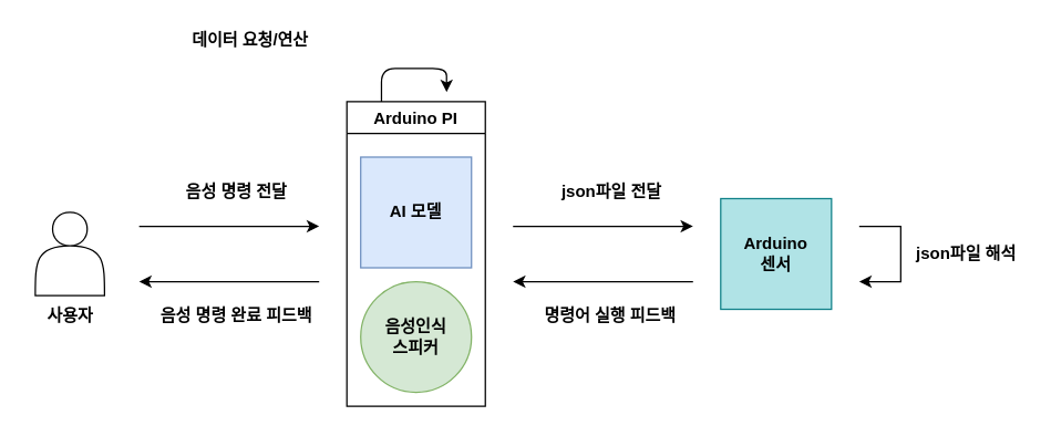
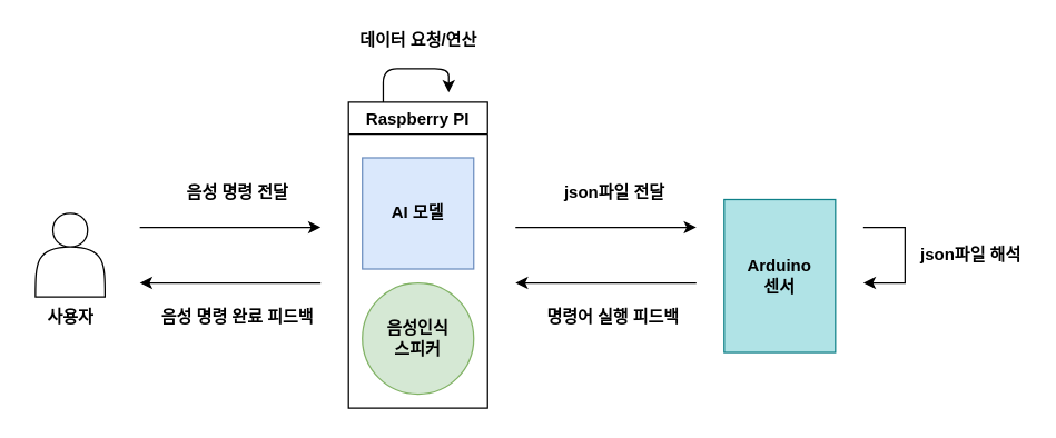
- <mxCell id="19" value="&lt;b&gt;데이터 요청/연산&lt;/b&gt;" style="text;html=1;align=center;verticalAlign=middle;resizable=0;points=[];autosize=1;strokeColor=none;fillColor=none;" vertex="1" parent="1"><mxGeometry x="135.5" y="20" width="89" height="18" as="geometry" /></mxCell>
+ <mxCell id="19" value="&lt;b&gt;데이터 요청/연산&lt;/b&gt;" style="text;html=1;align=center;verticalAlign=middle;resizable=0;points=[];autosize=1;strokeColor=none;fillColor=none;" vertex="1" parent="1"><mxGeometry x="255.5" y="20" width="89" height="18" as="geometry" /></mxCell>
- <mxCell id="5" value="Arduino PI" style="swimlane;" parent="1" vertex="1"><mxGeometry x="250" y="73" width="100" height="220" as="geometry"><mxRectangle x="300" y="210" width="101" height="23" as="alternateBounds" /></mxGeometry></mxCell>
+ <mxCell id="5" value="Raspberry PI" style="swimlane;" parent="1" vertex="1"><mxGeometry x="250" y="73" width="100" height="220" as="geometry"><mxRectangle x="300" y="210" width="101" height="23" as="alternateBounds" /></mxGeometry></mxCell>
- <mxCell id="3" value="&lt;b&gt;Arduino&lt;br&gt;센서&lt;br&gt;&lt;/b&gt;" style="whiteSpace=wrap;html=1;aspect=fixed;fillColor=#b0e3e6;strokeColor=#0e8088;" parent="1" vertex="1"><mxGeometry x="520" y="143" width="80" height="80" as="geometry" /></mxCell>
+ <mxCell id="3" value="&lt;b&gt;Arduino&lt;br&gt;센서&lt;br&gt;&lt;/b&gt;" style="whiteSpace=wrap;html=1;aspect=fixed;fillColor=#b0e3e6;strokeColor=#0e8088;" parent="1" vertex="1"><mxGeometry x="520" y="143" width="80" height="110" as="geometry" /></mxCell>
